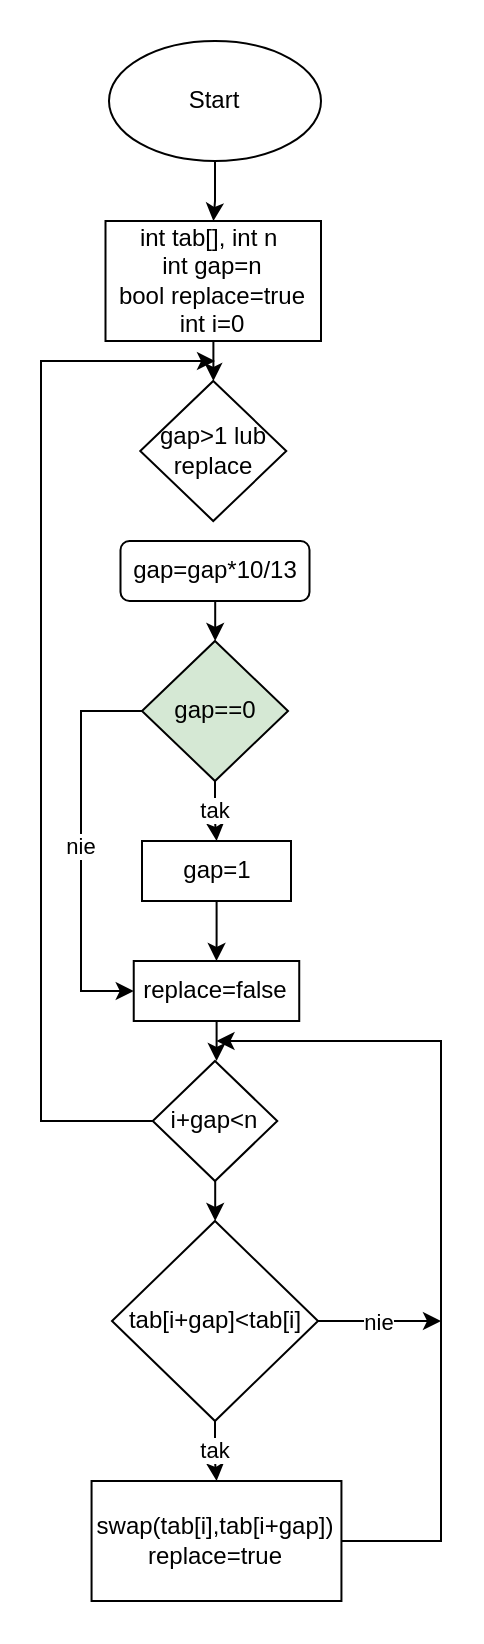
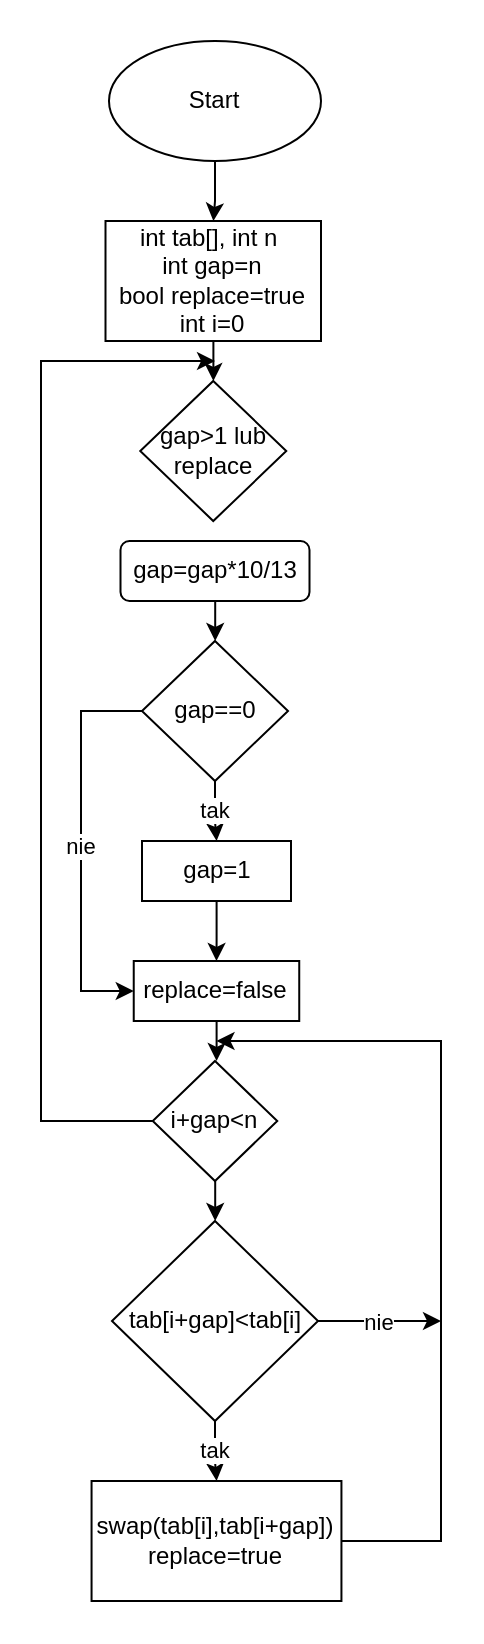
- <mxCell id="11" value="gap==0" style="rhombus;whiteSpace=wrap;html=1;fillColor=#d5e8d4;" vertex="1" parent="1"><mxGeometry x="70.5" y="320" width="73" height="70" as="geometry" /></mxCell>
+ <mxCell id="11" value="gap==0" style="rhombus;whiteSpace=wrap;html=1;" vertex="1" parent="1"><mxGeometry x="70.5" y="320" width="73" height="70" as="geometry" /></mxCell>
